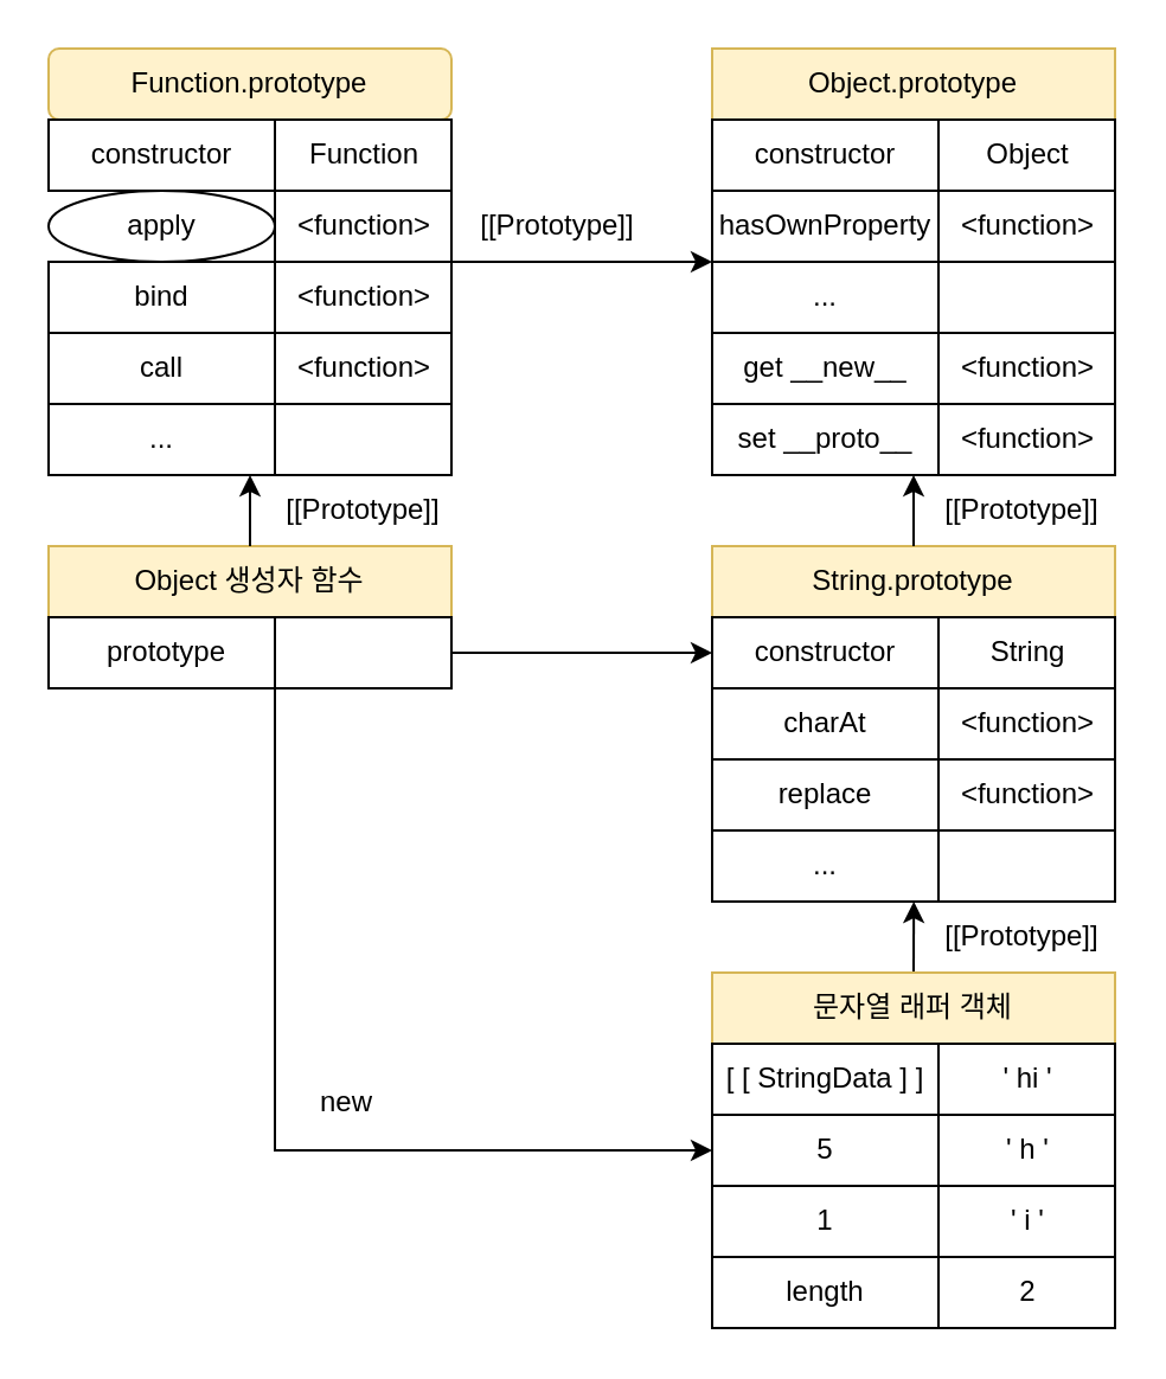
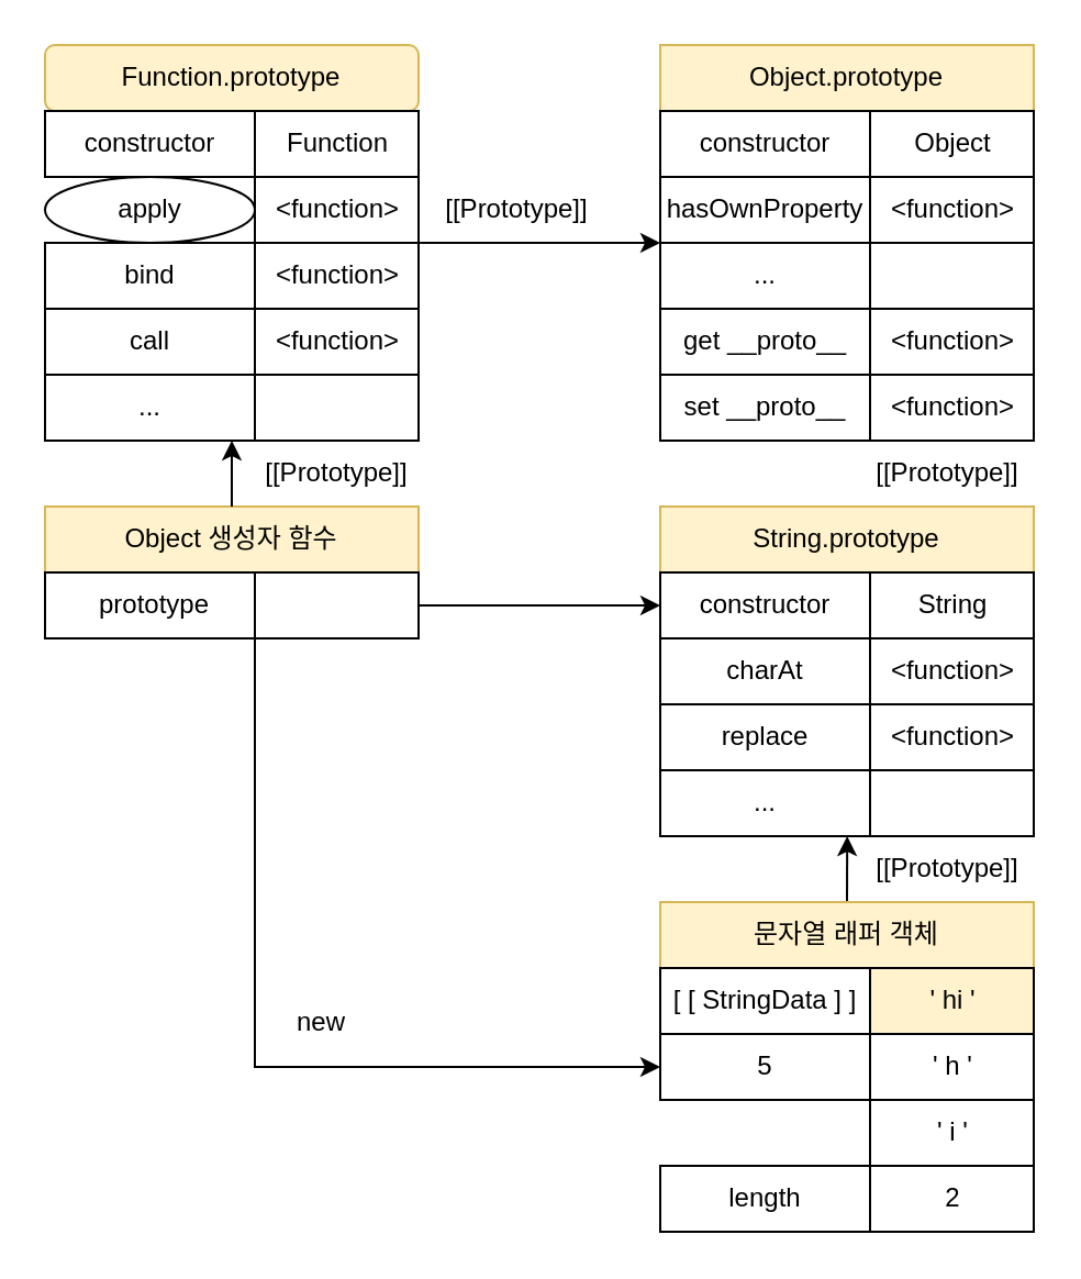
- <mxCell id="21" value="get __new__" style="rounded=0;whiteSpace=wrap;html=1;" vertex="1" parent="1"><mxGeometry x="300" y="140" width="95.5" height="30" as="geometry" /></mxCell>
+ <mxCell id="21" value="get __proto__" style="rounded=0;whiteSpace=wrap;html=1;" vertex="1" parent="1"><mxGeometry x="300" y="140" width="95.5" height="30" as="geometry" /></mxCell>
- <mxCell id="37" value="" style="endArrow=classic;html=1;rounded=0;exitX=0.5;exitY=0;exitDx=0;exitDy=0;entryX=0.89;entryY=1;entryDx=0;entryDy=0;entryPerimeter=0;" edge="1" parent="1" source="6" target="22"><mxGeometry width="50" height="50" relative="1" as="geometry"><mxPoint x="330" y="340" as="sourcePoint" /><mxPoint x="380" y="290" as="targetPoint" /></mxGeometry></mxCell>
- <mxCell id="12" value="' hi '" style="rounded=0;whiteSpace=wrap;html=1;" vertex="1" parent="1"><mxGeometry x="395.5" y="440" width="74.5" height="30" as="geometry" /></mxCell>
+ <mxCell id="12" value="' hi '" style="rounded=0;whiteSpace=wrap;html=1;fillColor=#fff2cc;" vertex="1" parent="1"><mxGeometry x="395.5" y="440" width="74.5" height="30" as="geometry" /></mxCell>
- <mxCell id="51" value="1" style="rounded=0;whiteSpace=wrap;html=1;" vertex="1" parent="1"><mxGeometry x="300" y="500" width="95.5" height="30" as="geometry" /></mxCell>
